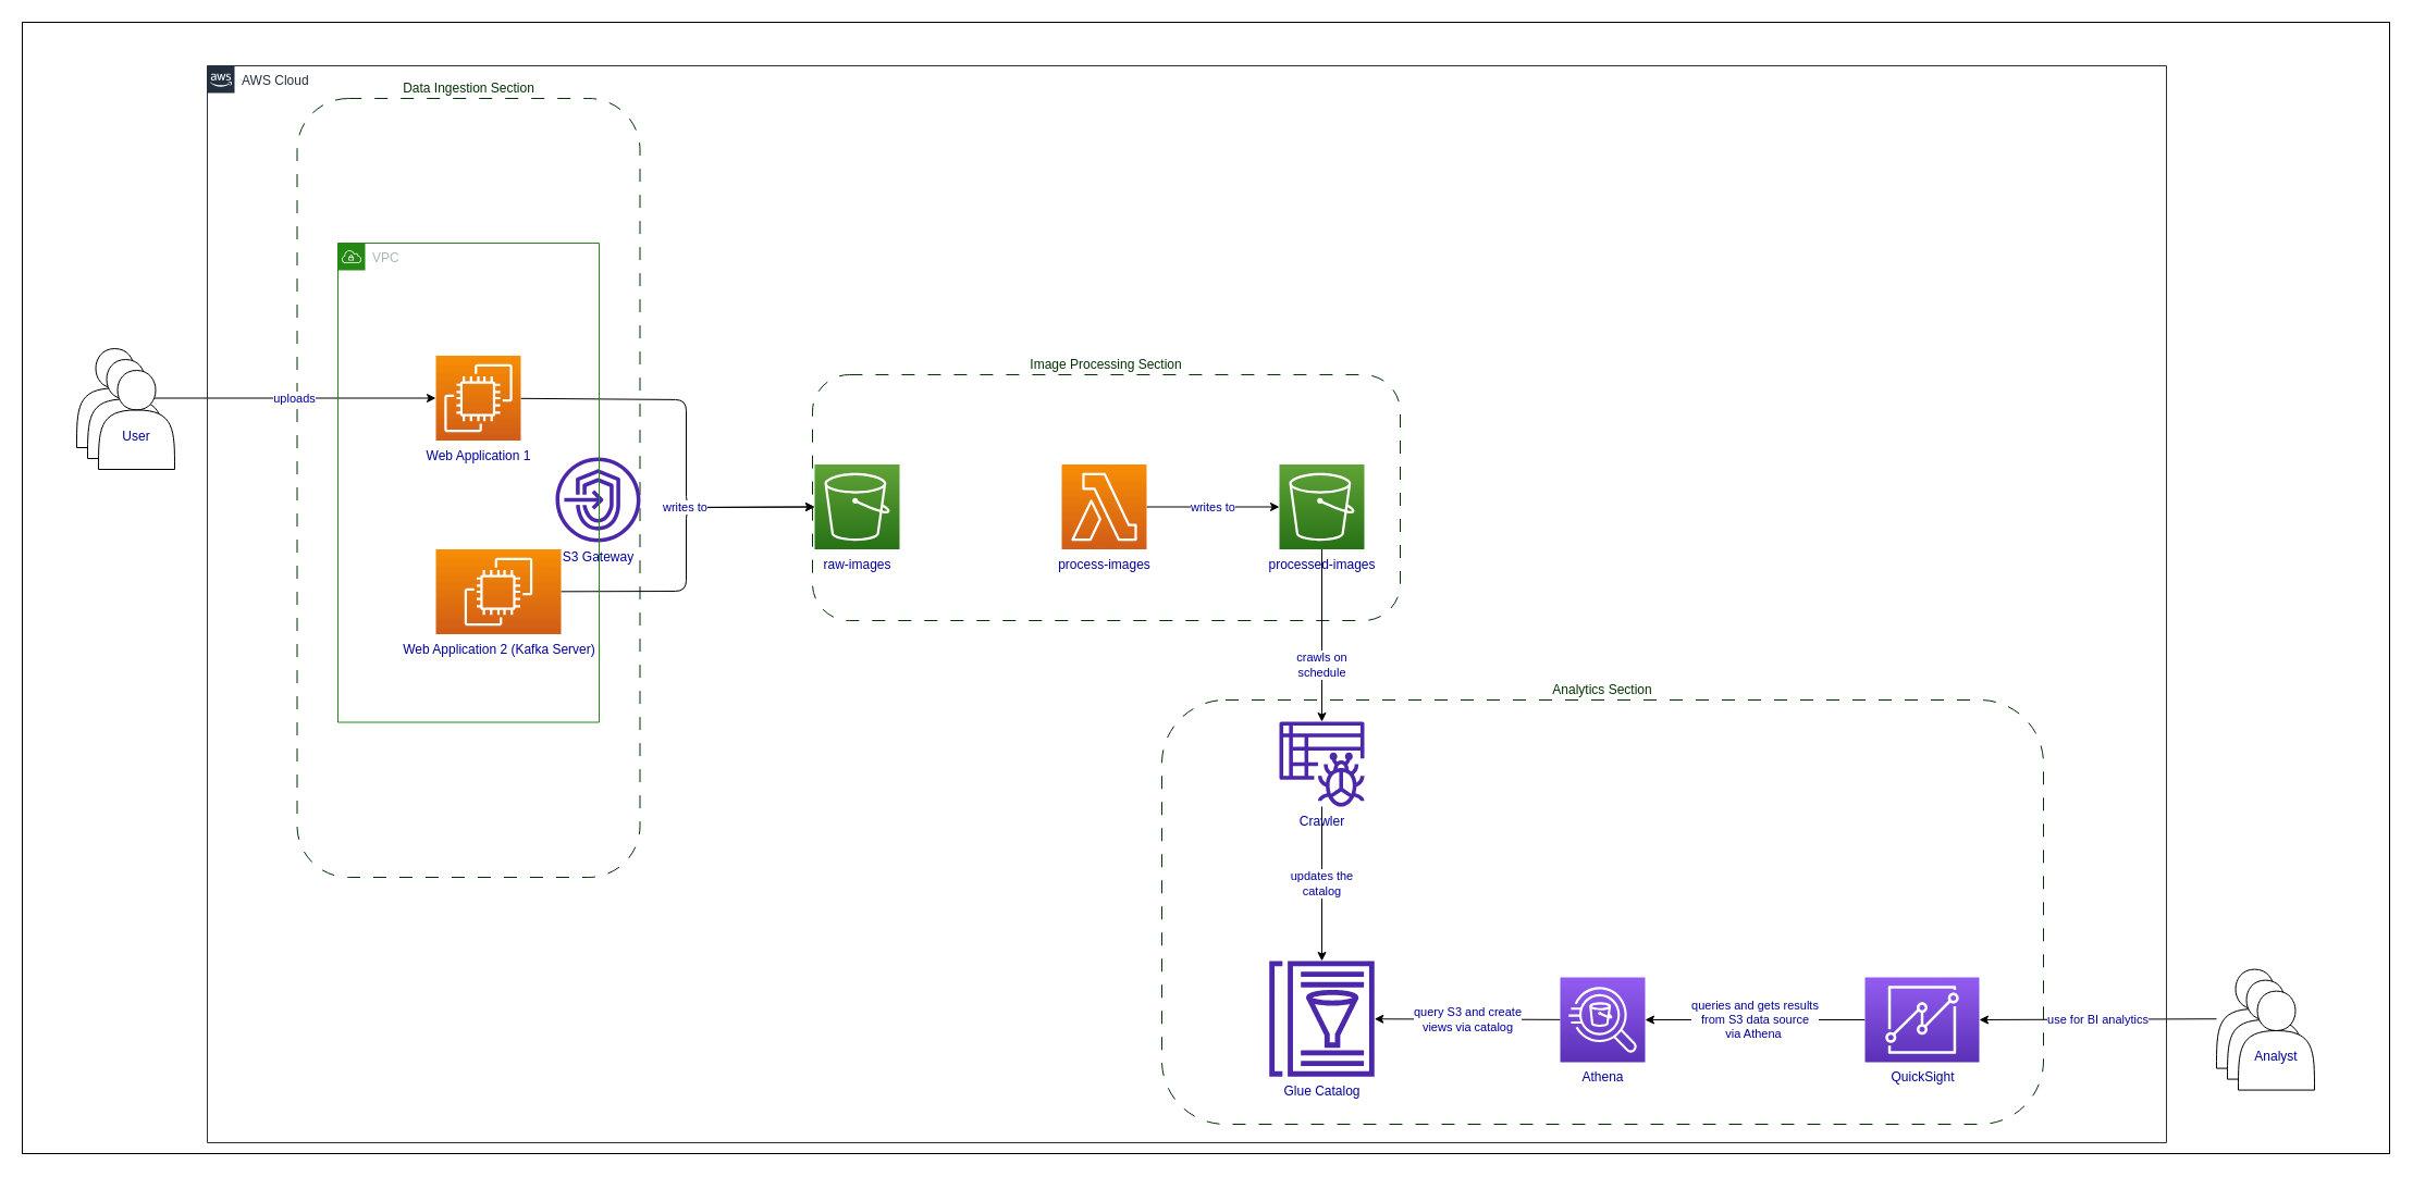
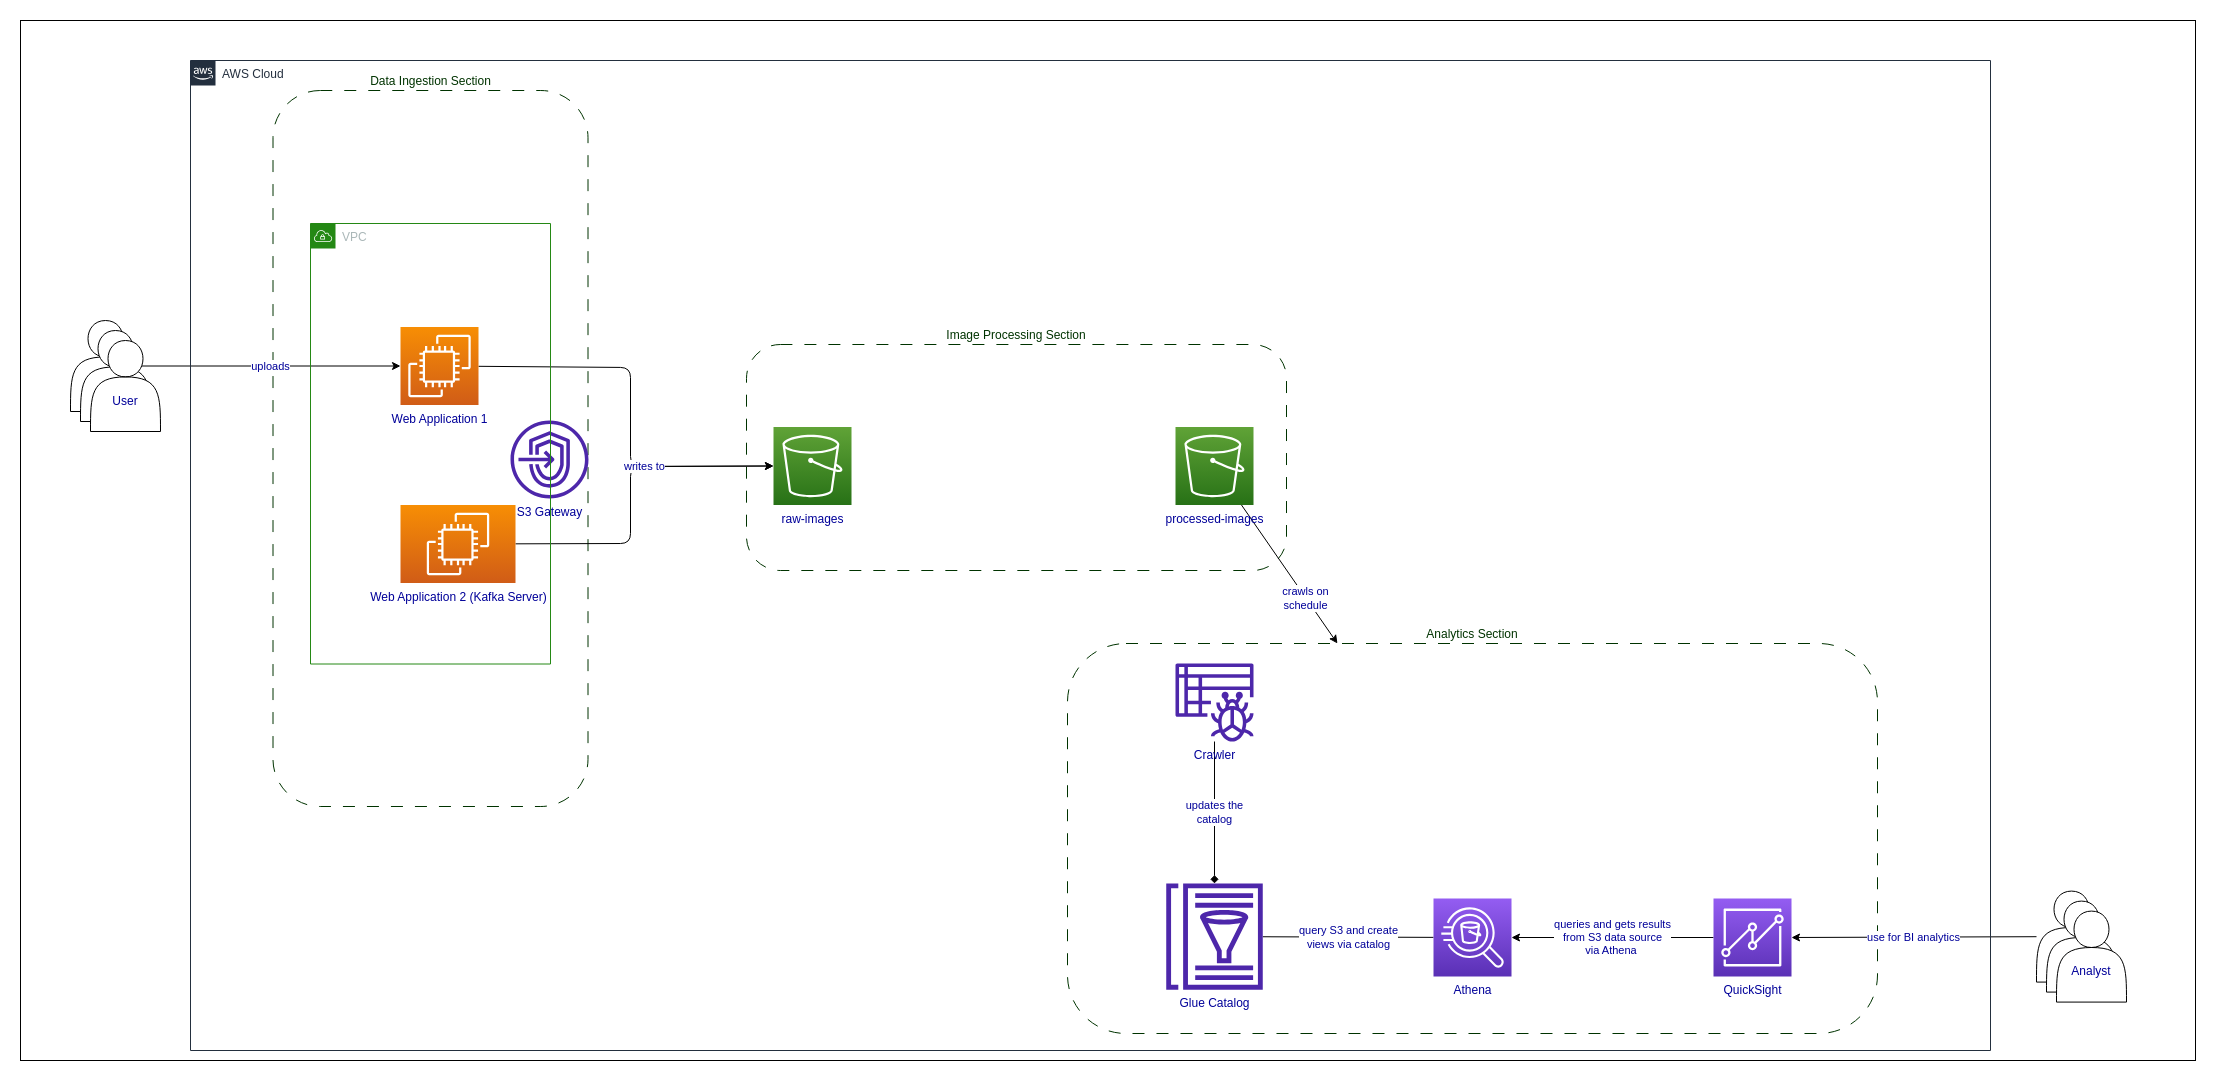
- <mxCell id="6" value="&lt;font color=&quot;#000099&quot;&gt;raw-images&lt;/font&gt;" style="sketch=0;points=[[0,0,0],[0.25,0,0],[0.5,0,0],[0.75,0,0],[1,0,0],[0,1,0],[0.25,1,0],[0.5,1,0],[0.75,1,0],[1,1,0],[0,0.25,0],[0,0.5,0],[0,0.75,0],[1,0.25,0],[1,0.5,0],[1,0.75,0]];outlineConnect=0;fontColor=#232F3E;gradientColor=#60A337;gradientDirection=north;fillColor=#277116;strokeColor=#ffffff;dashed=0;verticalLabelPosition=bottom;verticalAlign=top;align=center;html=1;fontSize=12;fontStyle=0;aspect=fixed;shape=mxgraph.aws4.resourceIcon;resIcon=mxgraph.aws4.s3;" vertex="1" parent="1"><mxGeometry x="748" y="426.5" width="78" height="78" as="geometry" /></mxCell>
+ <mxCell id="6" value="&lt;font color=&quot;#000099&quot;&gt;raw-images&lt;/font&gt;" style="sketch=0;points=[[0,0,0],[0.25,0,0],[0.5,0,0],[0.75,0,0],[1,0,0],[0,1,0],[0.25,1,0],[0.5,1,0],[0.75,1,0],[1,1,0],[0,0.25,0],[0,0.5,0],[0,0.75,0],[1,0.25,0],[1,0.5,0],[1,0.75,0]];outlineConnect=0;fontColor=#232F3E;gradientColor=#60A337;gradientDirection=north;fillColor=#277116;strokeColor=#ffffff;dashed=0;verticalLabelPosition=bottom;verticalAlign=top;align=center;html=1;fontSize=12;fontStyle=0;aspect=fixed;shape=mxgraph.aws4.resourceIcon;resIcon=mxgraph.aws4.s3;" vertex="1" parent="1"><mxGeometry x="773" y="426.5" width="78" height="78" as="geometry" /></mxCell>
- <mxCell id="8" value="&lt;font color=&quot;#000099&quot;&gt;process-images&lt;/font&gt;" style="sketch=0;points=[[0,0,0],[0.25,0,0],[0.5,0,0],[0.75,0,0],[1,0,0],[0,1,0],[0.25,1,0],[0.5,1,0],[0.75,1,0],[1,1,0],[0,0.25,0],[0,0.5,0],[0,0.75,0],[1,0.25,0],[1,0.5,0],[1,0.75,0]];outlineConnect=0;fontColor=#232F3E;gradientColor=#F78E04;gradientDirection=north;fillColor=#D05C17;strokeColor=#ffffff;dashed=0;verticalLabelPosition=bottom;verticalAlign=top;align=center;html=1;fontSize=12;fontStyle=0;aspect=fixed;shape=mxgraph.aws4.resourceIcon;resIcon=mxgraph.aws4.lambda;" vertex="1" parent="1"><mxGeometry x="975" y="426.5" width="78" height="78" as="geometry" /></mxCell>
- <mxCell id="7" value="writes to" style="edgeStyle=none;html=1;entryX=0;entryY=0.5;entryDx=0;entryDy=0;entryPerimeter=0;fontColor=#000099;" edge="1" parent="1" source="8" target="10"><mxGeometry relative="1" as="geometry" /></mxCell>
- <mxCell id="9" value="crawls on&lt;br&gt;schedule" style="edgeStyle=none;html=1;fontColor=#000099;" edge="1" parent="1" source="10" target="18"><mxGeometry x="0.331" relative="1" as="geometry"><mxPoint y="1" as="offset" /></mxGeometry></mxCell>
+ <mxCell id="9" value="crawls on&lt;br&gt;schedule" style="edgeStyle=none;html=1;fontColor=#000099;" edge="1" parent="1" source="10" target="4"><mxGeometry x="0.331" relative="1" as="geometry"><mxPoint y="1" as="offset" /></mxGeometry></mxCell>
- <mxCell id="17" value="updates the&lt;br&gt;catalog" style="edgeStyle=none;html=1;fontColor=#000099;" edge="1" parent="1" source="18" target="23"><mxGeometry relative="1" as="geometry" /></mxCell>
+ <mxCell id="17" value="updates the&lt;br&gt;catalog" style="edgeStyle=none;html=1;fontColor=#000099;endArrow=diamond;" edge="1" parent="1" source="18" target="23"><mxGeometry relative="1" as="geometry" /></mxCell>
- <mxCell id="21" value="query S3 and create&lt;br&gt;views via catalog" style="edgeStyle=none;html=1;fontColor=#000099;" edge="1" parent="1" source="22" target="23"><mxGeometry relative="1" as="geometry" /></mxCell>
+ <mxCell id="21" value="query S3 and create&lt;br&gt;views via catalog" style="edgeStyle=none;html=1;fontColor=#000099;endArrow=none;" edge="1" parent="1" source="22" target="23"><mxGeometry relative="1" as="geometry" /></mxCell>
- <mxCell id="20" value="&lt;font color=&quot;#000099&quot;&gt;QuickSight&lt;/font&gt;" style="sketch=0;points=[[0,0,0],[0.25,0,0],[0.5,0,0],[0.75,0,0],[1,0,0],[0,1,0],[0.25,1,0],[0.5,1,0],[0.75,1,0],[1,1,0],[0,0.25,0],[0,0.5,0],[0,0.75,0],[1,0.25,0],[1,0.5,0],[1,0.75,0]];outlineConnect=0;fontColor=#232F3E;gradientColor=#945DF2;gradientDirection=north;fillColor=#5A30B5;strokeColor=#ffffff;dashed=0;verticalLabelPosition=bottom;verticalAlign=top;align=center;html=1;fontSize=12;fontStyle=0;aspect=fixed;shape=mxgraph.aws4.resourceIcon;resIcon=mxgraph.aws4.quicksight;" vertex="1" parent="1"><mxGeometry x="1713" y="898" width="105" height="78" as="geometry" /></mxCell>
+ <mxCell id="20" value="&lt;font color=&quot;#000099&quot;&gt;QuickSight&lt;/font&gt;" style="sketch=0;points=[[0,0,0],[0.25,0,0],[0.5,0,0],[0.75,0,0],[1,0,0],[0,1,0],[0.25,1,0],[0.5,1,0],[0.75,1,0],[1,1,0],[0,0.25,0],[0,0.5,0],[0,0.75,0],[1,0.25,0],[1,0.5,0],[1,0.75,0]];outlineConnect=0;fontColor=#232F3E;gradientColor=#945DF2;gradientDirection=north;fillColor=#5A30B5;strokeColor=#ffffff;dashed=0;verticalLabelPosition=bottom;verticalAlign=top;align=center;html=1;fontSize=12;fontStyle=0;aspect=fixed;shape=mxgraph.aws4.resourceIcon;resIcon=mxgraph.aws4.quicksight;" vertex="1" parent="1"><mxGeometry x="1713" y="898" width="78" height="78" as="geometry" /></mxCell>
